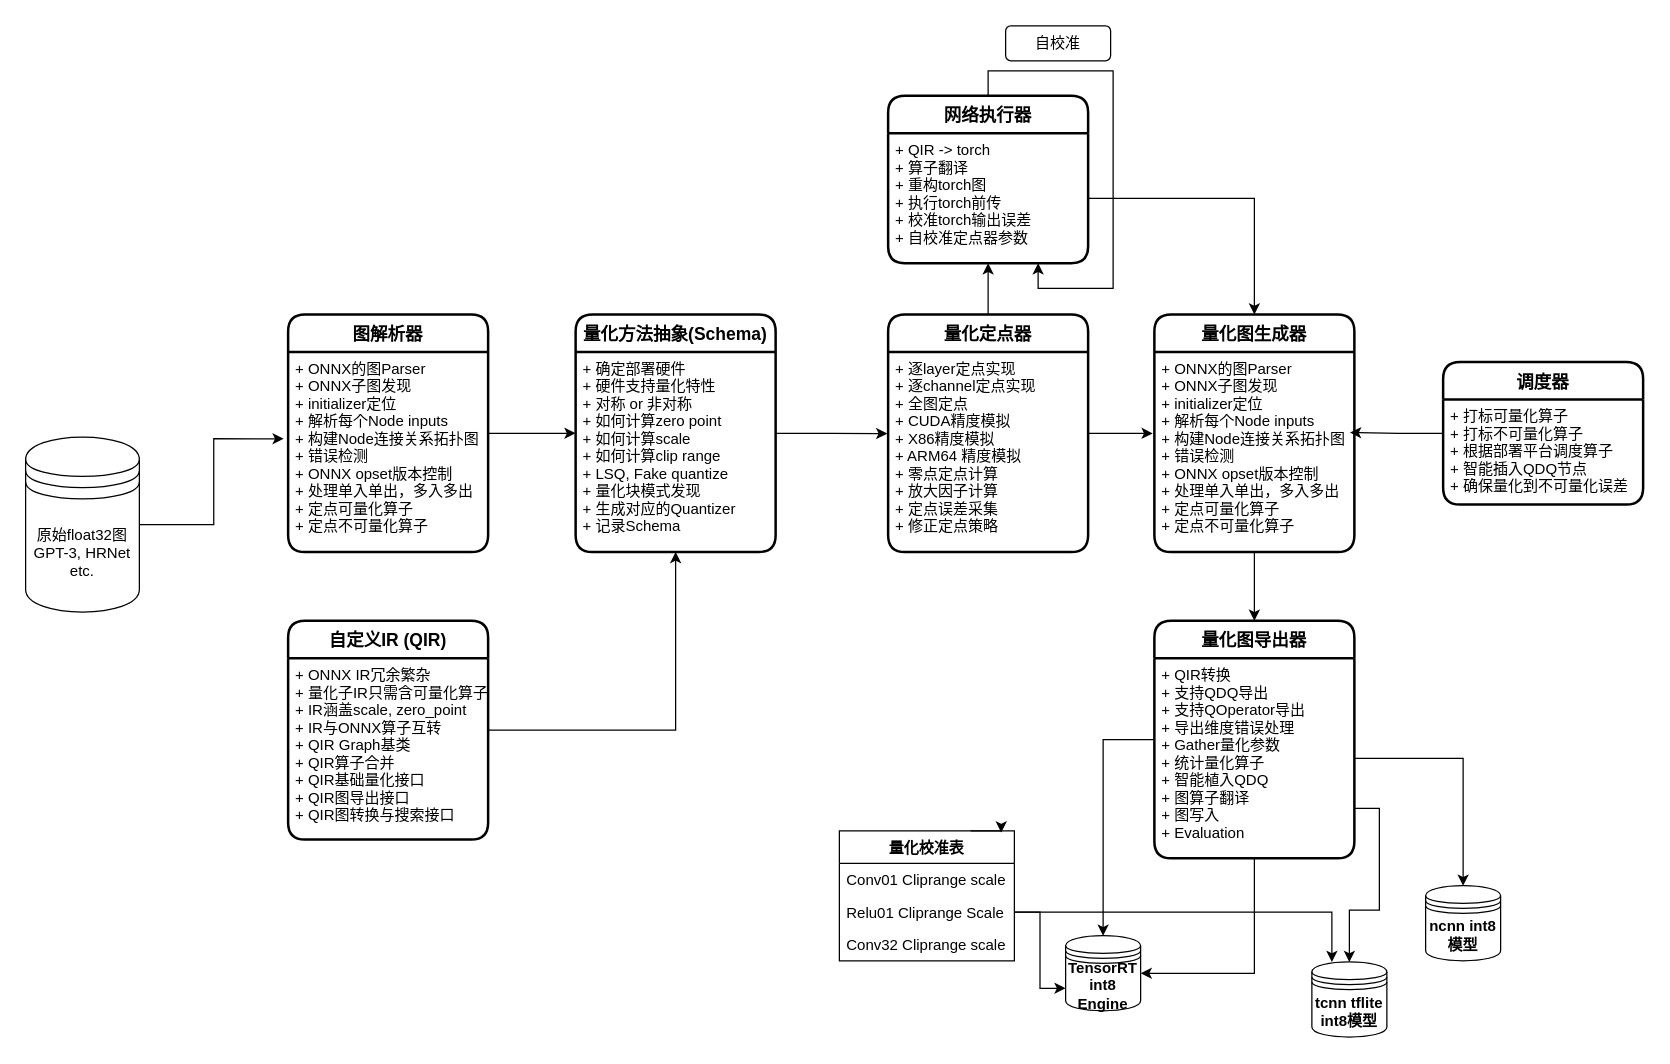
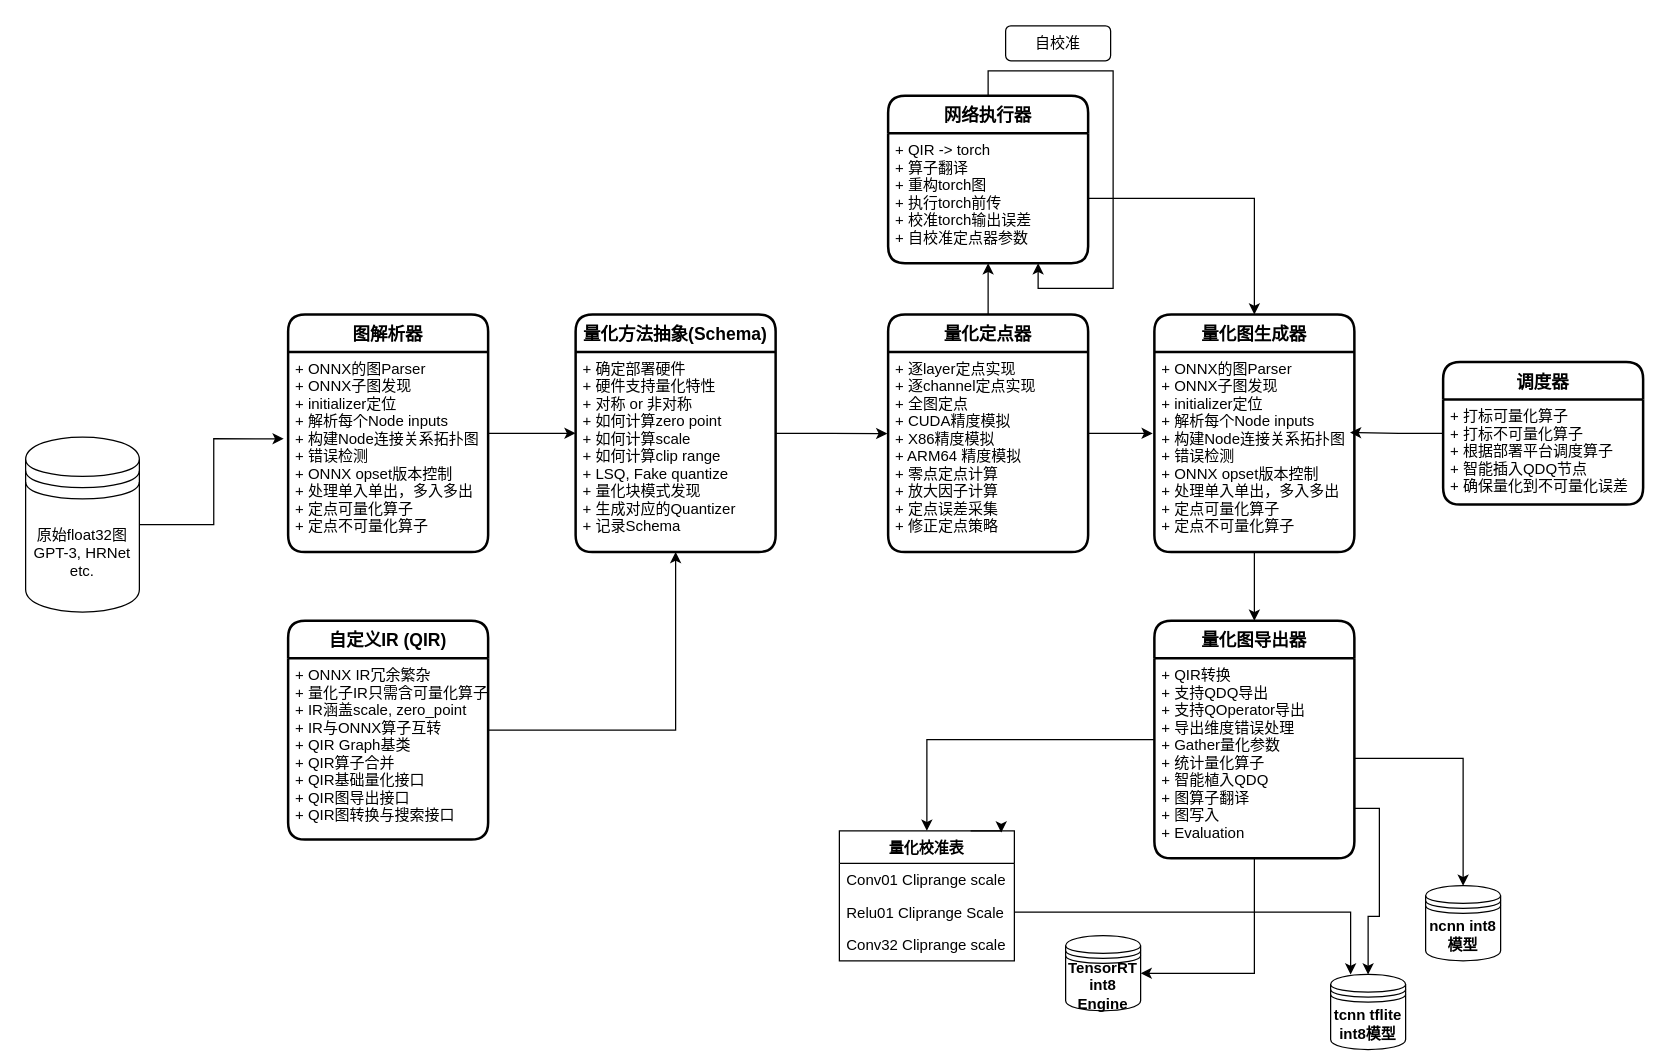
- <mxCell id="17" style="edgeStyle=orthogonalEdgeStyle;rounded=0;orthogonalLoop=1;jettySize=auto;html=1;" edge="1" parent="1" source="18" target="26"><mxGeometry relative="1" as="geometry" /></mxCell>
+ <mxCell id="17" style="edgeStyle=orthogonalEdgeStyle;rounded=0;orthogonalLoop=1;jettySize=auto;html=1;entryX=0.5;entryY=0;entryDx=0;entryDy=0;" edge="1" parent="1" source="18" target="21"><mxGeometry relative="1" as="geometry" /></mxCell>
- <mxCell id="34" style="edgeStyle=orthogonalEdgeStyle;rounded=0;orthogonalLoop=1;jettySize=auto;html=1;entryX=0;entryY=0.7;entryDx=0;entryDy=0;" edge="1" parent="1" source="23" target="26"><mxGeometry relative="1" as="geometry" /></mxCell>
- <mxCell id="30" value="&lt;b&gt;tcnn tflite int8模型&lt;/b&gt;" style="shape=datastore;whiteSpace=wrap;html=1;" vertex="1" parent="1"><mxGeometry x="1049" y="769" width="60" height="60" as="geometry" /></mxCell>
+ <mxCell id="30" value="&lt;b&gt;tcnn tflite int8模型&lt;/b&gt;" style="shape=datastore;whiteSpace=wrap;html=1;" vertex="1" parent="1"><mxGeometry x="1064" y="779" width="60" height="60" as="geometry" /></mxCell>
